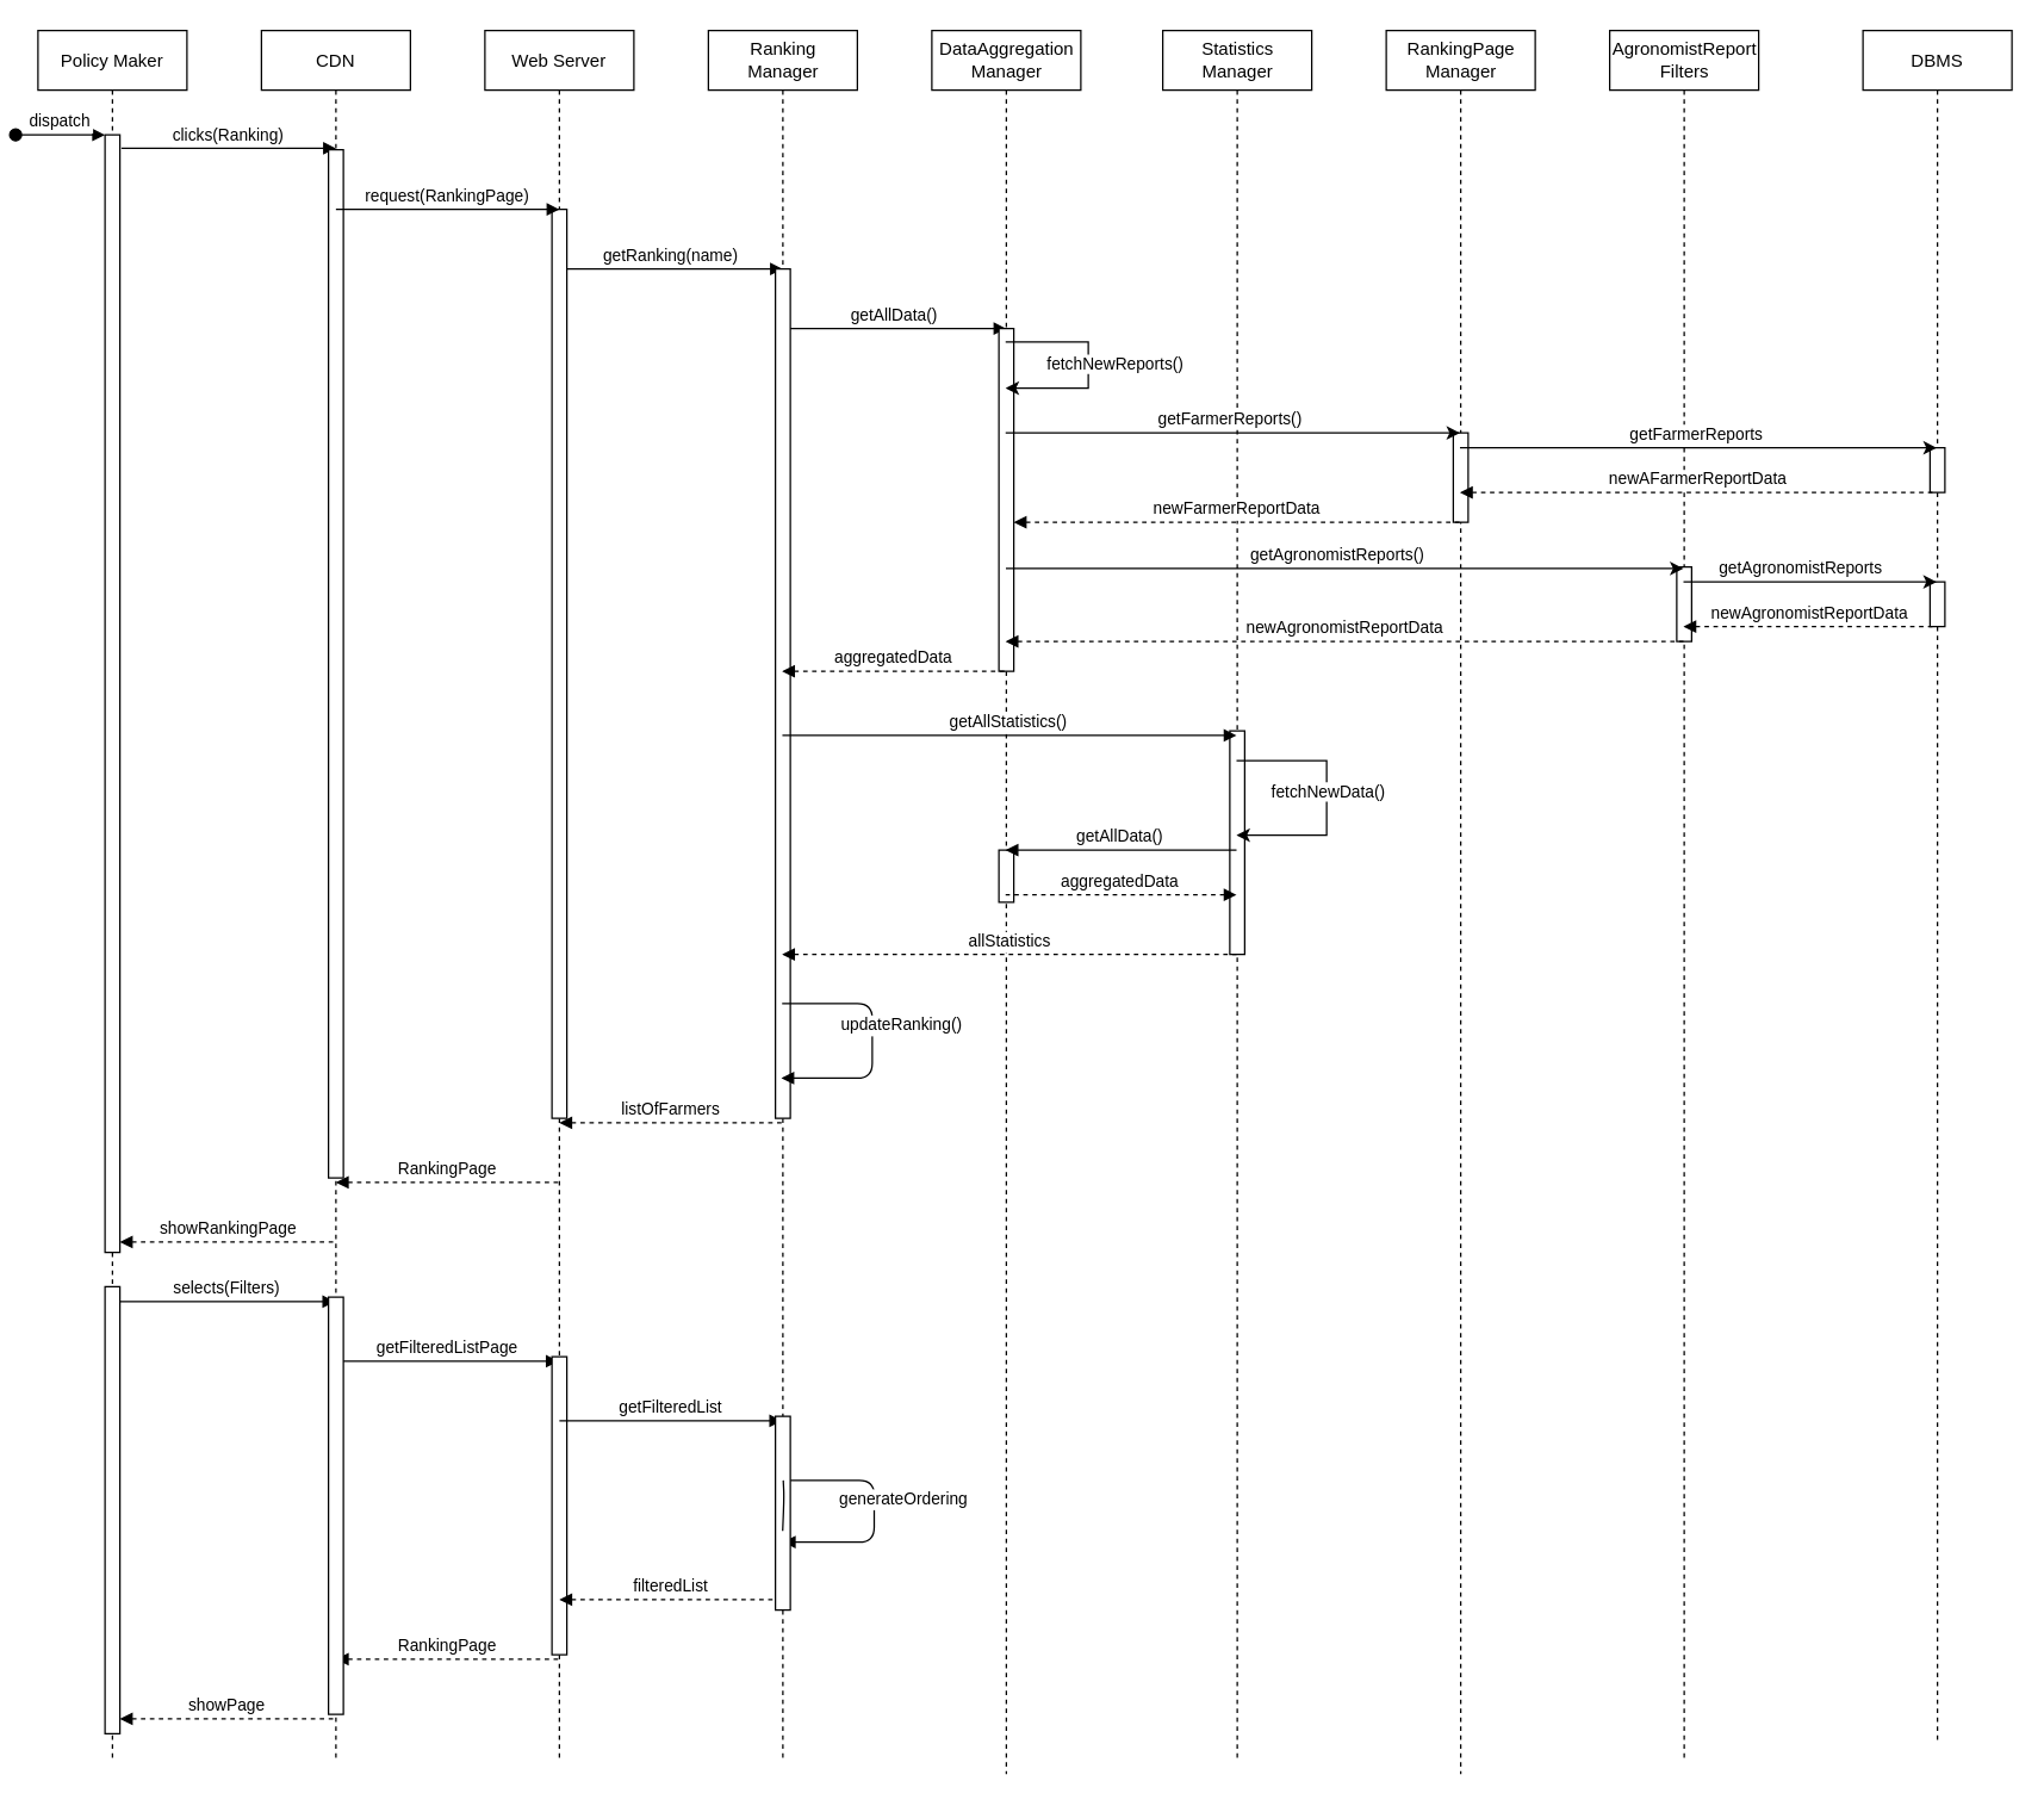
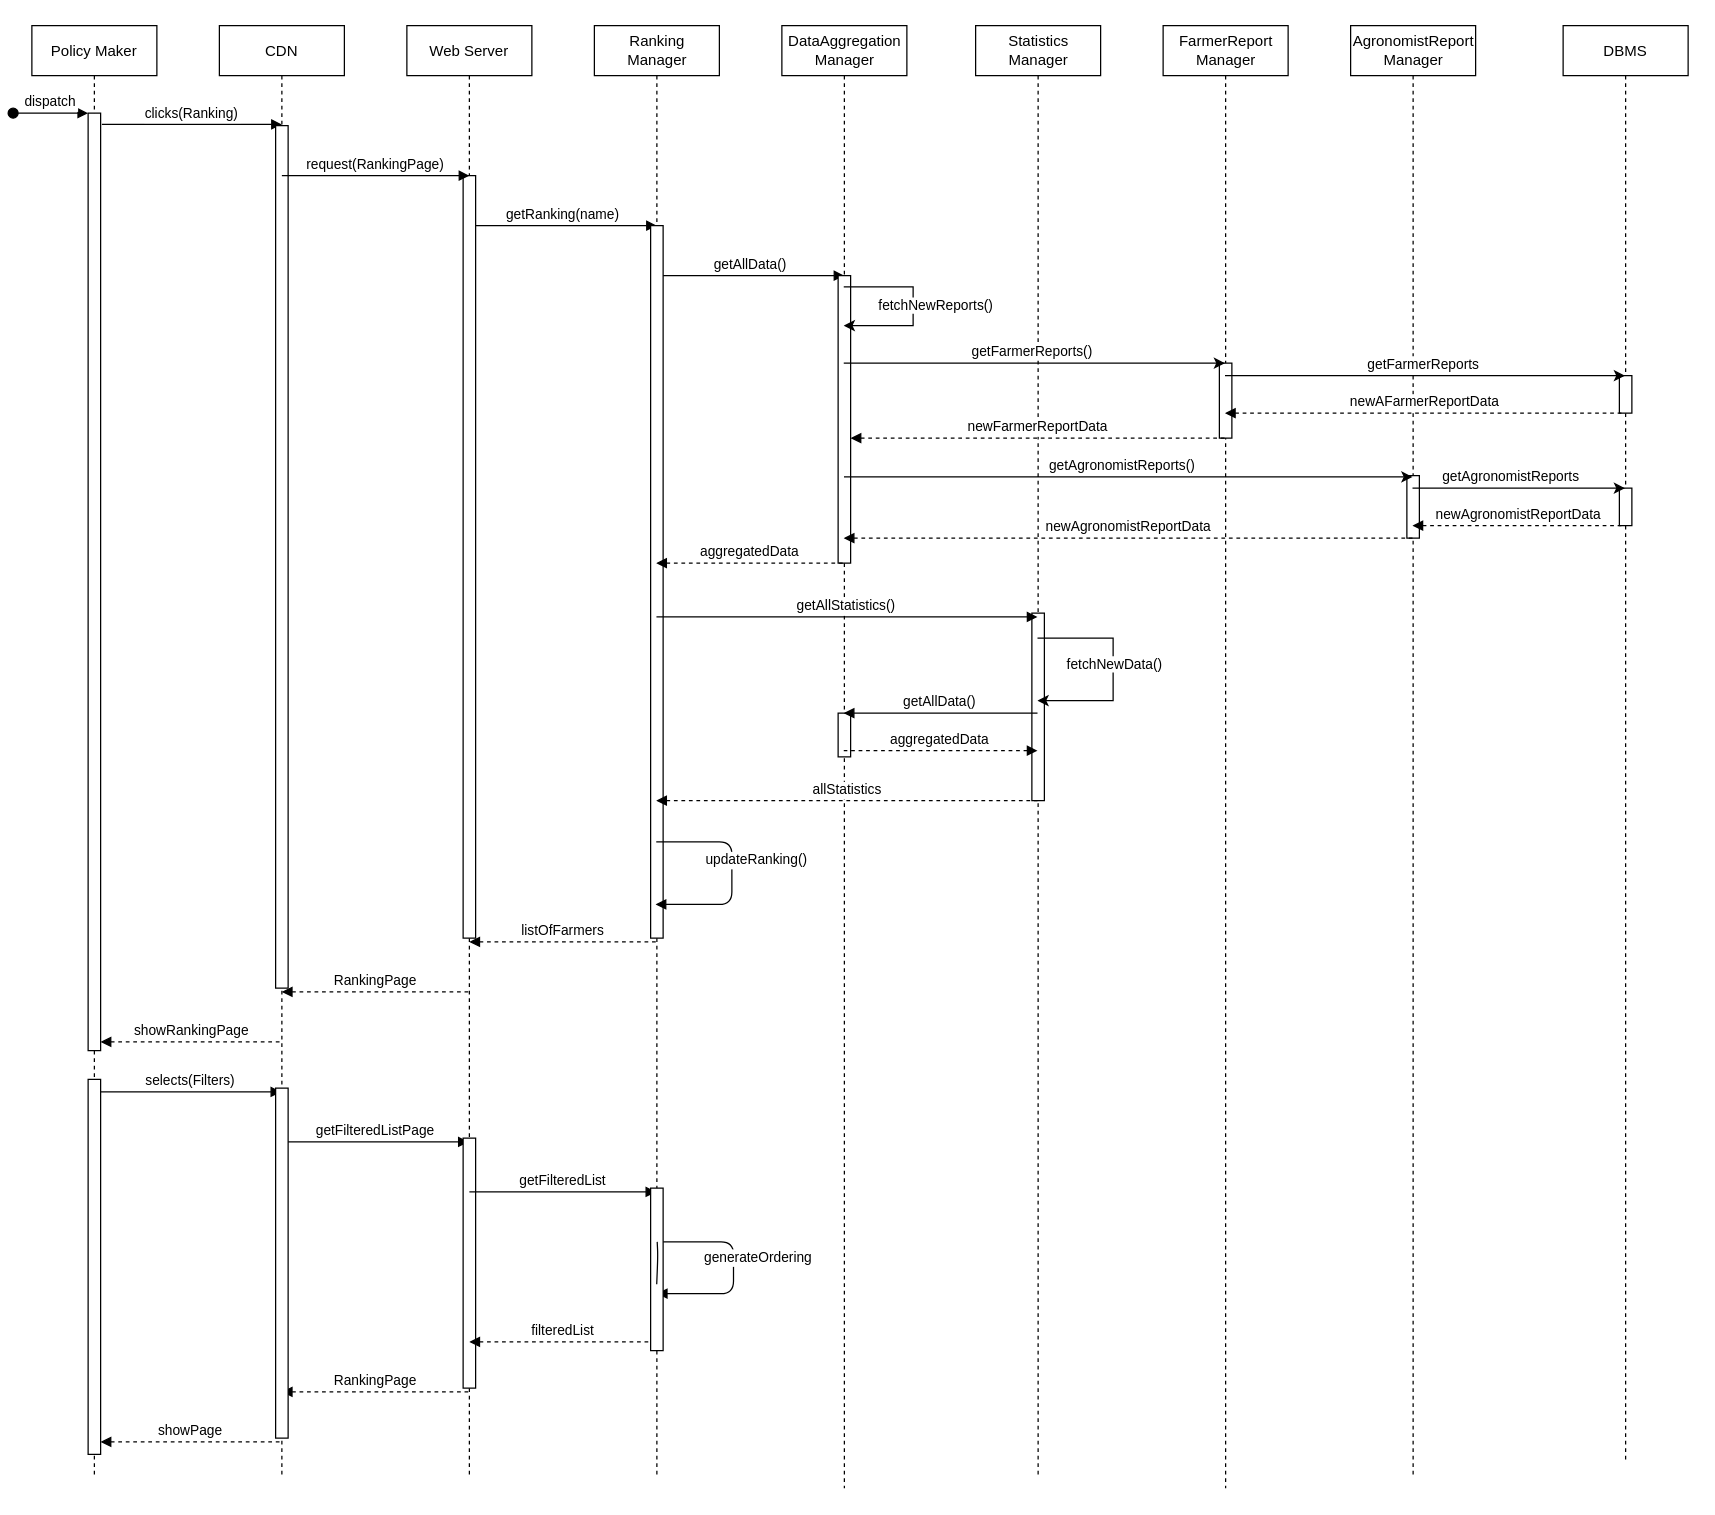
- <mxCell id="23" value="&lt;p style=&quot;line-height: 1.2&quot;&gt;RankingPage &lt;br&gt;Manager&lt;/p&gt;" style="shape=umlLifeline;perimeter=lifelinePerimeter;container=1;collapsible=0;recursiveResize=0;rounded=0;shadow=0;strokeWidth=1;verticalAlign=middle;horizontal=1;labelPosition=center;verticalLabelPosition=middle;align=center;fontSize=12;spacing=0;spacingBottom=0;spacingTop=0;spacingLeft=0;fontColor=default;html=1;" parent="1" vertex="1"><mxGeometry x="925" y="20" width="100" height="1170" as="geometry" /></mxCell>
+ <mxCell id="23" value="&lt;p style=&quot;line-height: 1.2&quot;&gt;FarmerReport &lt;br&gt;Manager&lt;/p&gt;" style="shape=umlLifeline;perimeter=lifelinePerimeter;container=1;collapsible=0;recursiveResize=0;rounded=0;shadow=0;strokeWidth=1;verticalAlign=middle;horizontal=1;labelPosition=center;verticalLabelPosition=middle;align=center;fontSize=12;spacing=0;spacingBottom=0;spacingTop=0;spacingLeft=0;fontColor=default;html=1;" parent="1" vertex="1"><mxGeometry x="925" y="20" width="100" height="1170" as="geometry" /></mxCell>
- <mxCell id="25" value="&lt;p style=&quot;line-height: 1.2&quot;&gt;AgronomistReport &lt;br&gt;Filters&lt;/p&gt;" style="shape=umlLifeline;perimeter=lifelinePerimeter;container=1;collapsible=0;recursiveResize=0;rounded=0;shadow=0;strokeWidth=1;spacing=0;spacingBottom=0;spacingTop=0;spacingLeft=0;perimeterSpacing=0;html=1;" parent="1" vertex="1"><mxGeometry x="1075" y="20" width="100" height="1160" as="geometry" /></mxCell>
+ <mxCell id="25" value="&lt;p style=&quot;line-height: 1.2&quot;&gt;AgronomistReport &lt;br&gt;Manager&lt;/p&gt;" style="shape=umlLifeline;perimeter=lifelinePerimeter;container=1;collapsible=0;recursiveResize=0;rounded=0;shadow=0;strokeWidth=1;spacing=0;spacingBottom=0;spacingTop=0;spacingLeft=0;perimeterSpacing=0;html=1;" parent="1" vertex="1"><mxGeometry x="1075" y="20" width="100" height="1160" as="geometry" /></mxCell>
